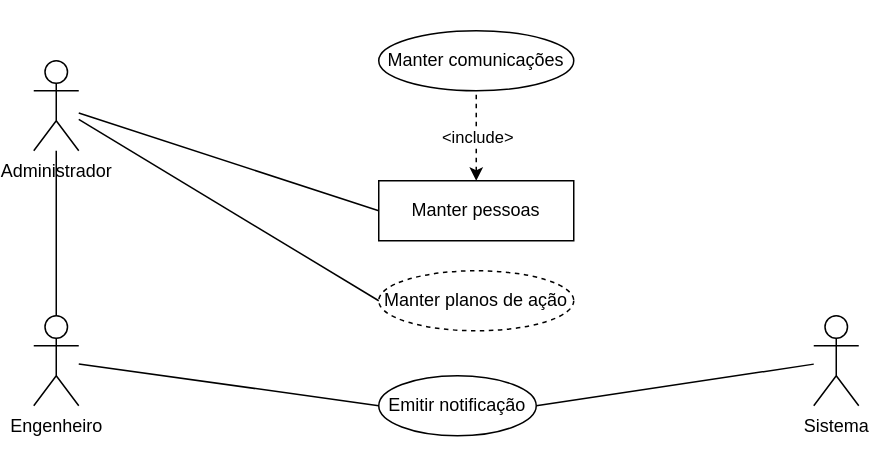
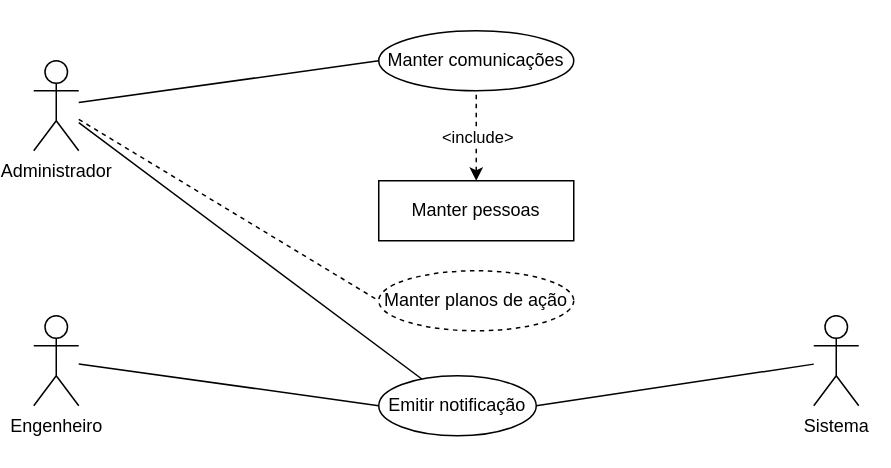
- <mxCell id="8" style="edgeStyle=none;rounded=0;orthogonalLoop=1;jettySize=auto;html=1;entryX=0;entryY=0.5;entryDx=0;entryDy=0;endArrow=none;endFill=0;" parent="1" source="10" target="5" edge="1"><mxGeometry relative="1" as="geometry" /></mxCell>
+ <mxCell id="8" style="edgeStyle=none;rounded=0;orthogonalLoop=1;jettySize=auto;html=1;endArrow=none;endFill=0;" parent="1" source="10" target="13" edge="1"><mxGeometry relative="1" as="geometry" /></mxCell>
- <mxCell id="9" style="edgeStyle=none;rounded=0;orthogonalLoop=1;jettySize=auto;html=1;entryX=0;entryY=0.5;entryDx=0;entryDy=0;endArrow=none;endFill=0;" parent="1" source="10" target="6" edge="1"><mxGeometry relative="1" as="geometry" /></mxCell>
+ <mxCell id="9" style="edgeStyle=none;rounded=0;orthogonalLoop=1;jettySize=auto;html=1;entryX=0;entryY=0.5;entryDx=0;entryDy=0;endArrow=none;endFill=0;dashed=1;" parent="1" source="10" target="6" edge="1"><mxGeometry relative="1" as="geometry" /></mxCell>
- <mxCell id="7" style="edgeStyle=none;rounded=0;orthogonalLoop=1;jettySize=auto;html=1;endArrow=none;endFill=0;" parent="1" source="10" target="15" edge="1"><mxGeometry relative="1" as="geometry" /></mxCell>
+ <mxCell id="7" style="edgeStyle=none;rounded=0;orthogonalLoop=1;jettySize=auto;html=1;entryX=0;entryY=0.5;entryDx=0;entryDy=0;endArrow=none;endFill=0;" parent="1" source="10" target="2" edge="1"><mxGeometry relative="1" as="geometry" /></mxCell>
